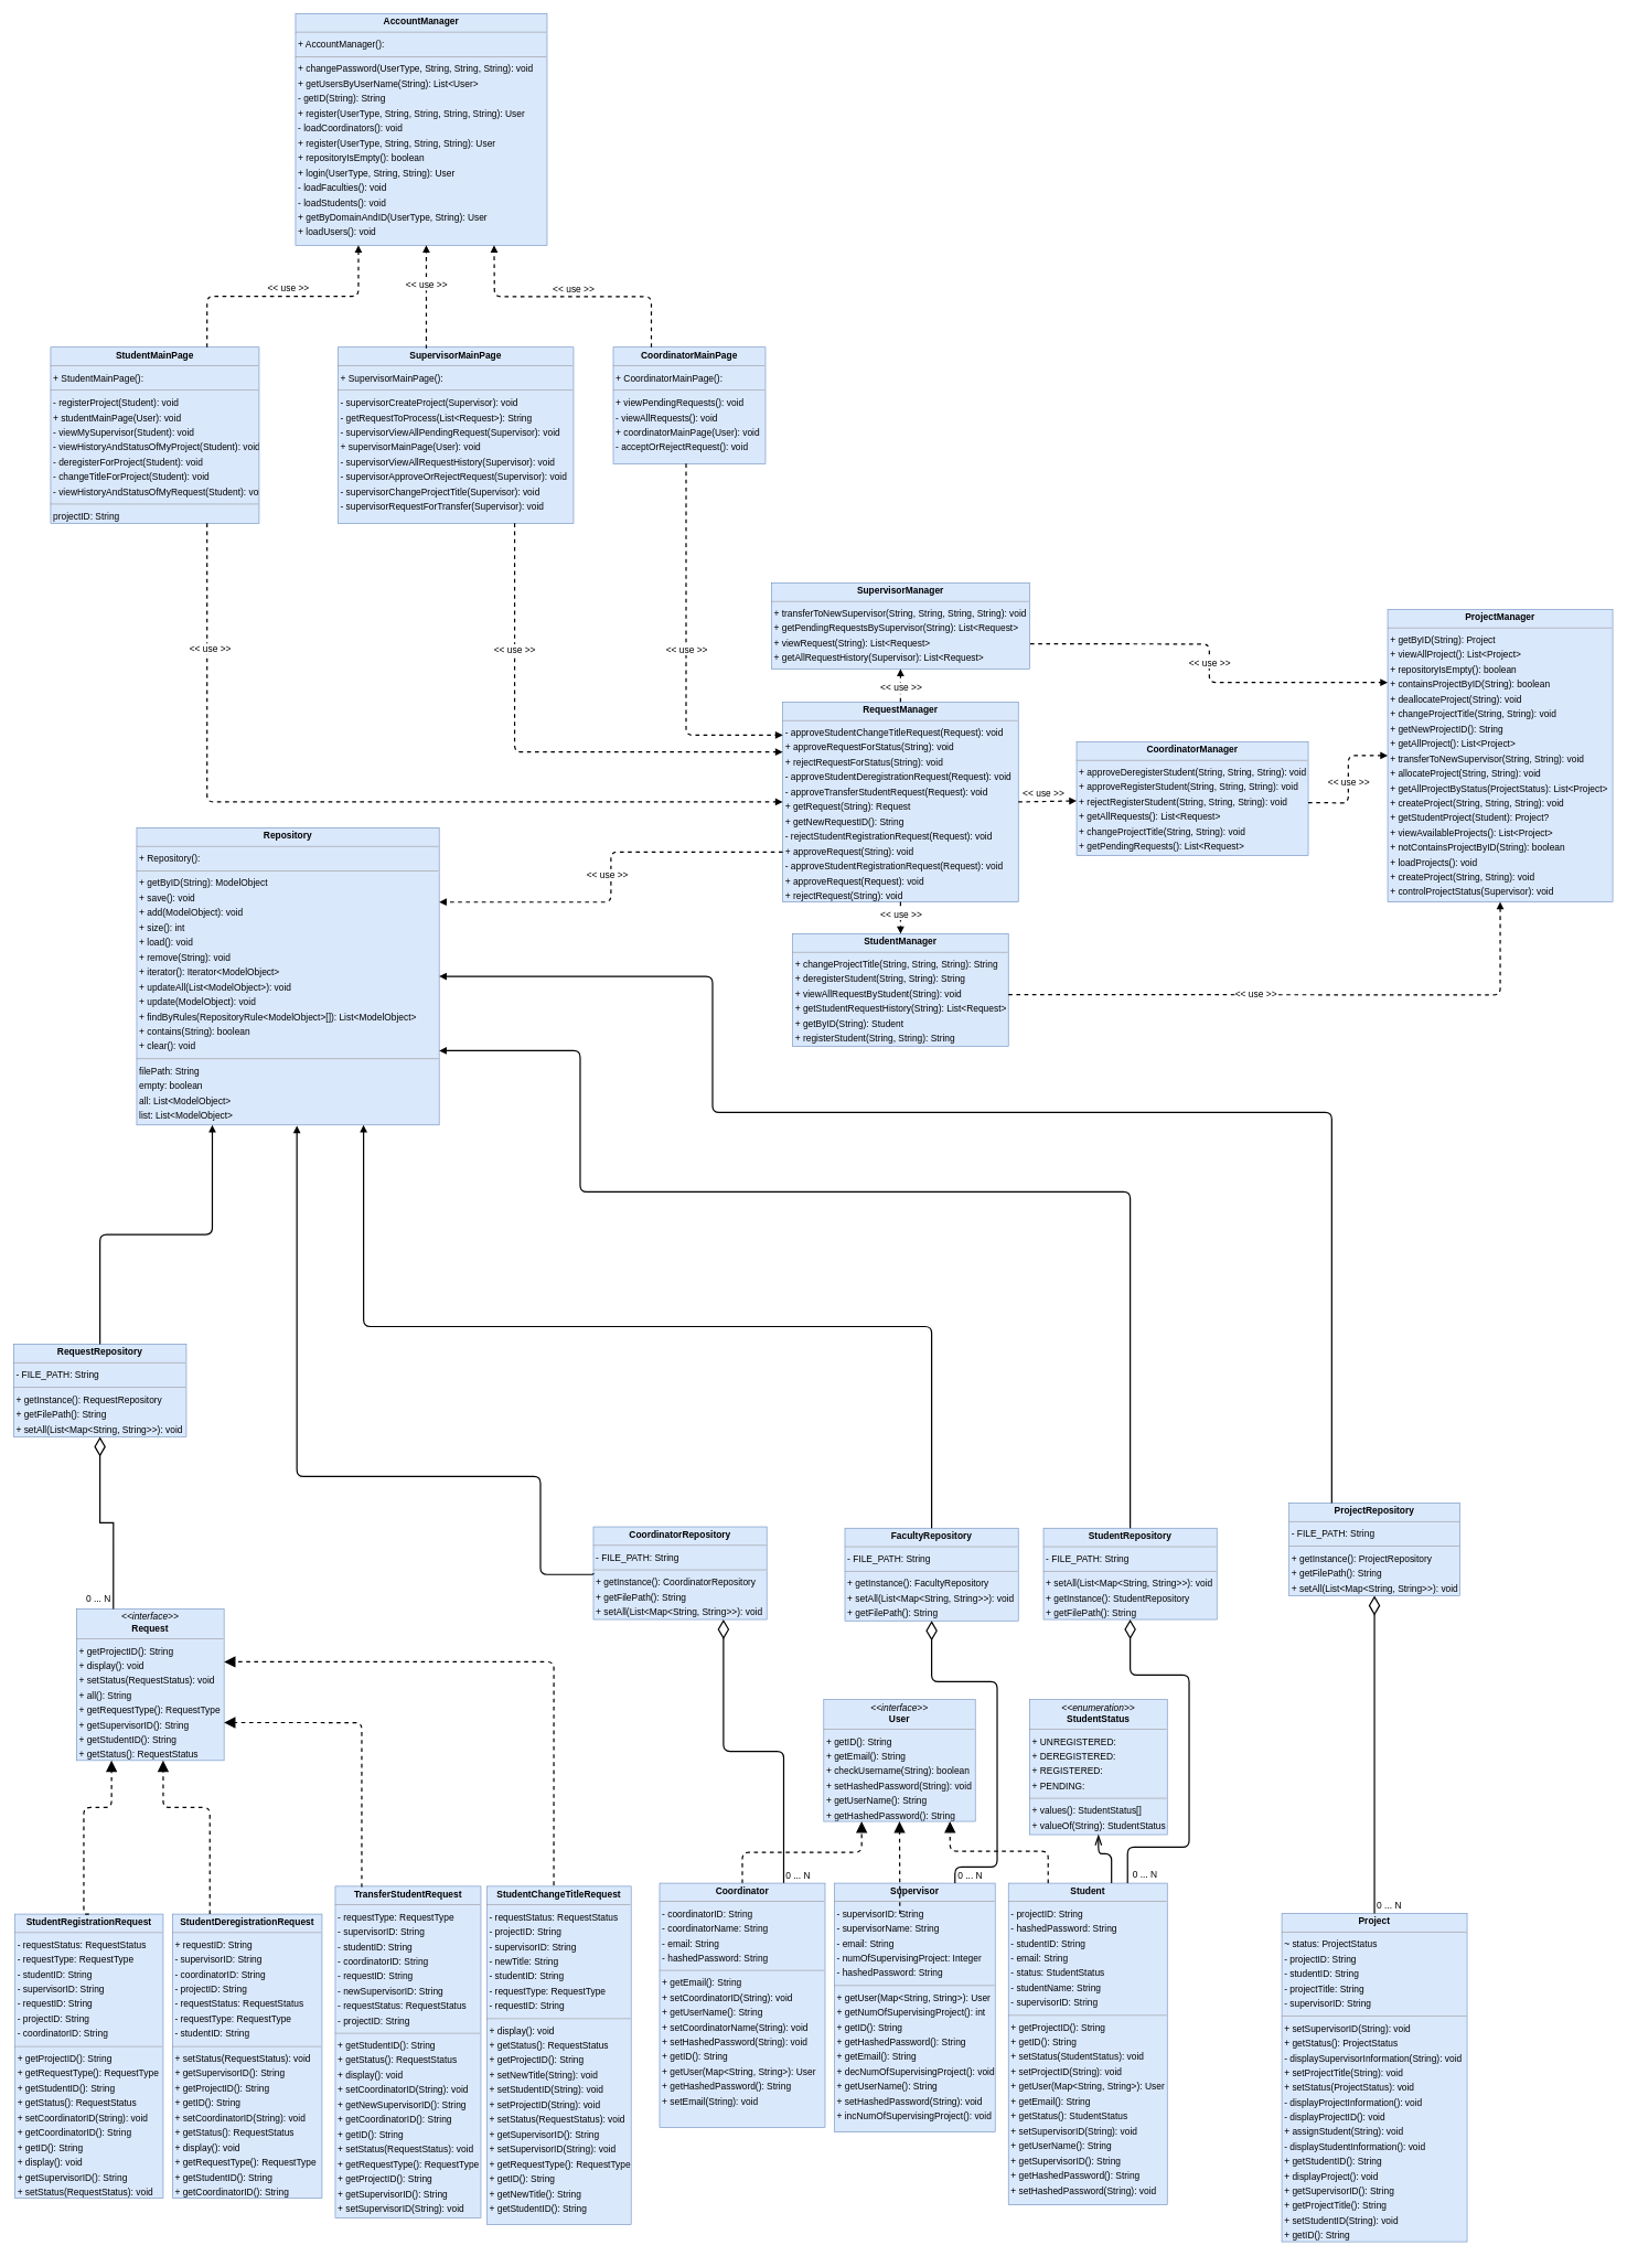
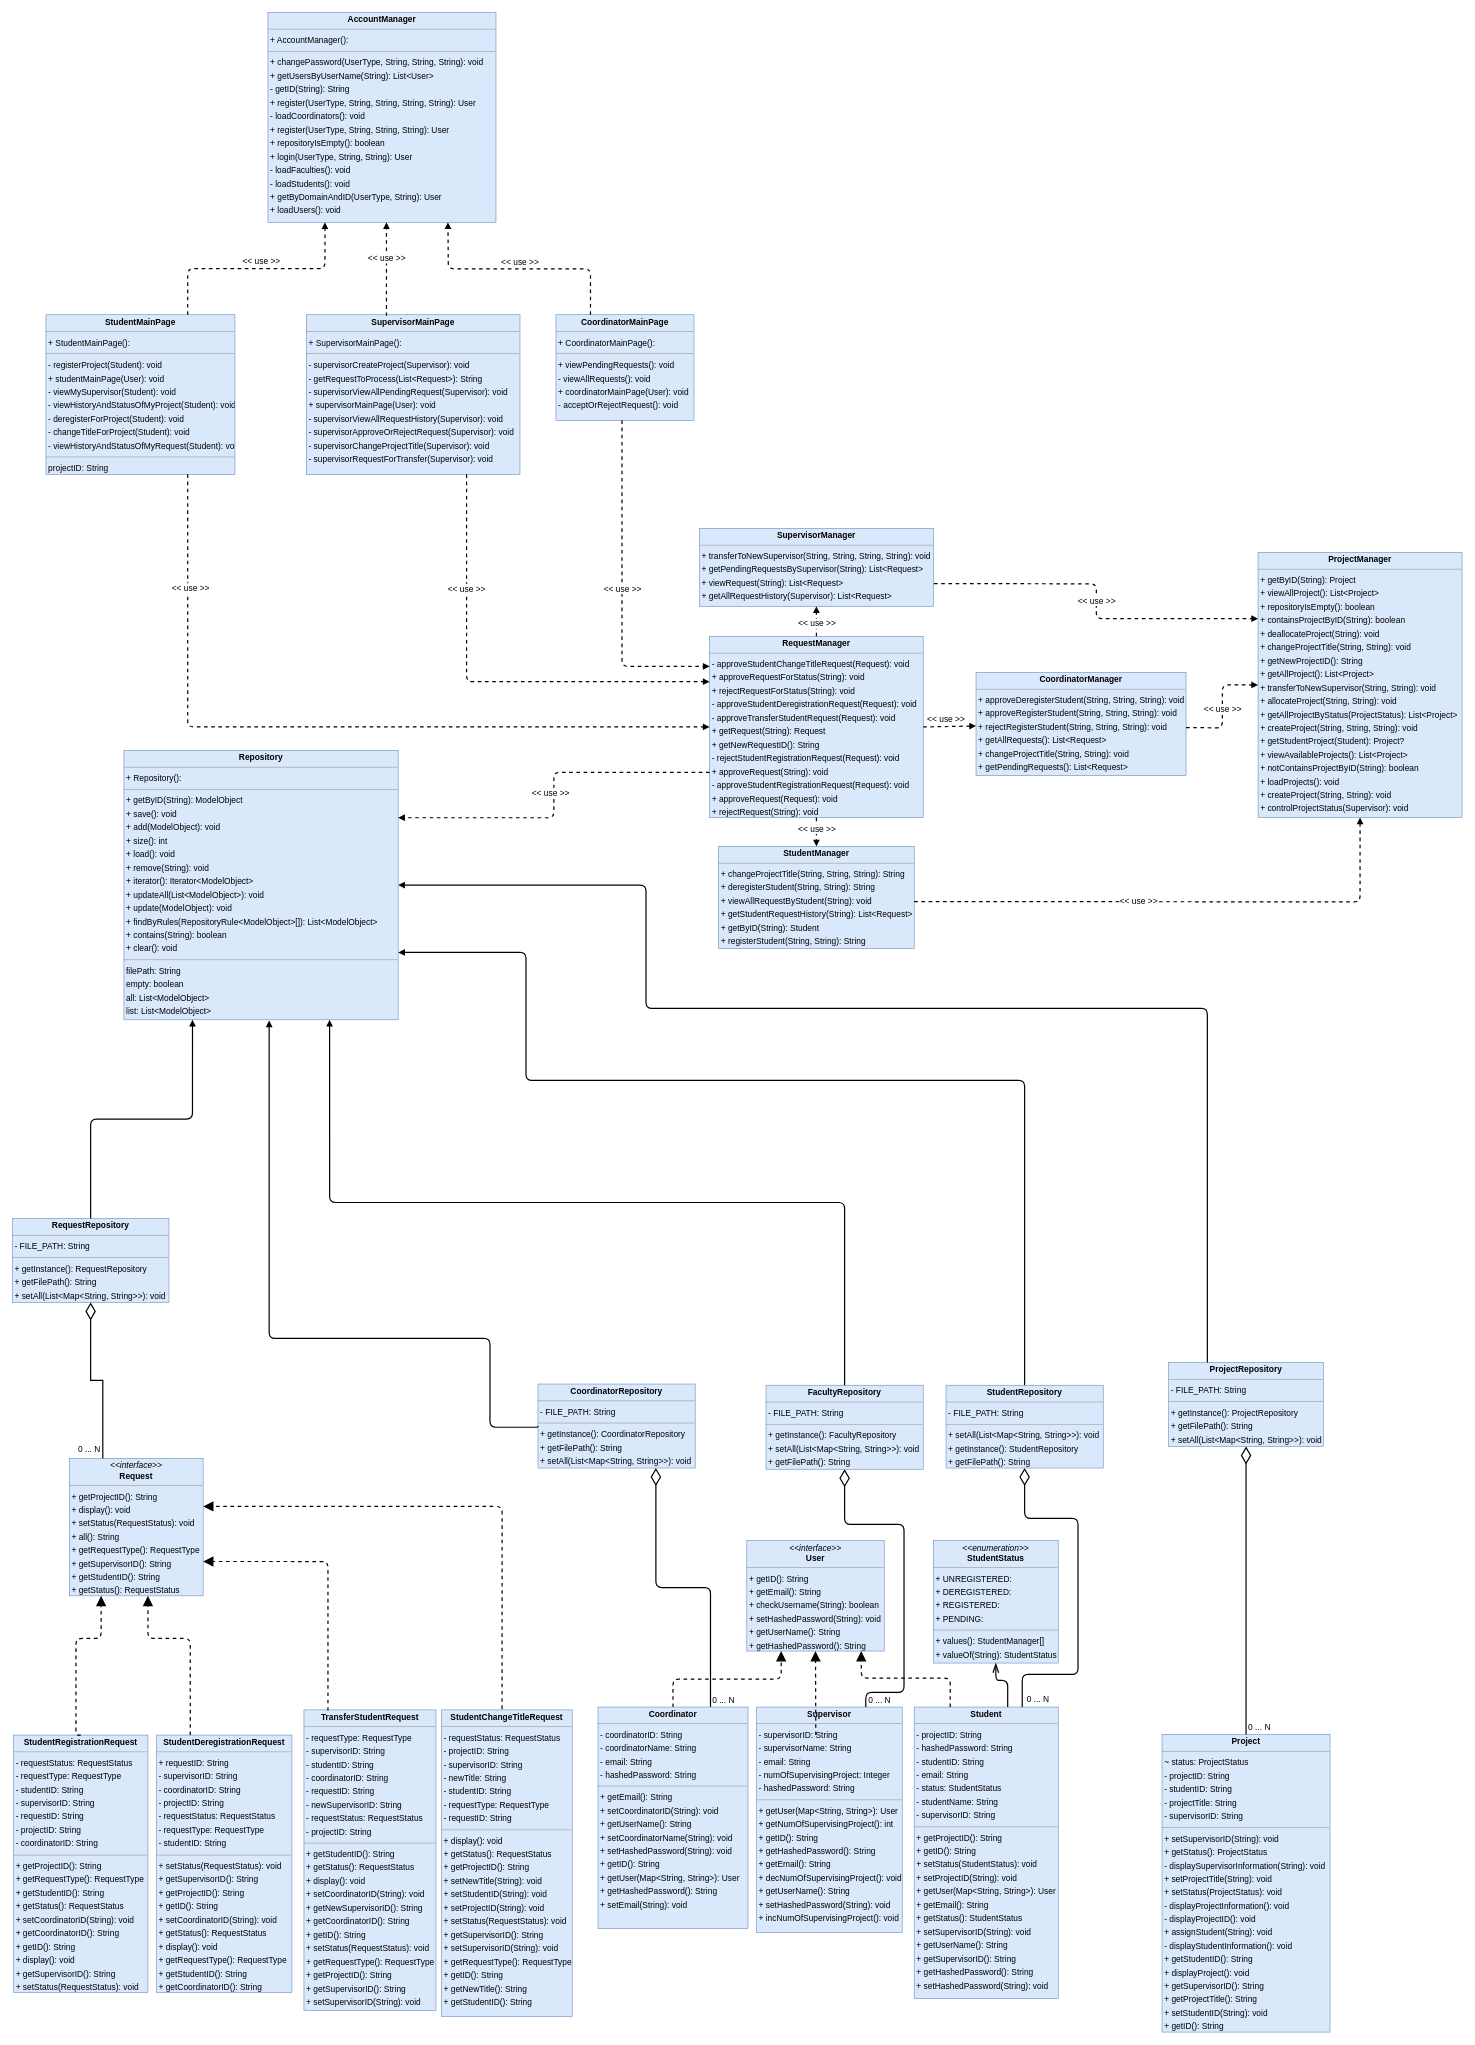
- <mxCell id="9" value="&lt;p style=&quot;margin:0px;margin-top:4px;text-align:center;&quot;&gt;&lt;i&gt;&amp;lt;&amp;lt;enumeration&amp;gt;&amp;gt;&lt;/i&gt;&lt;br/&gt;&lt;b&gt;StudentStatus&lt;/b&gt;&lt;/p&gt;&lt;hr size=&quot;1&quot;/&gt;&lt;p style=&quot;margin:0 0 0 4px;line-height:1.6;&quot;&gt;+ UNREGISTERED: &lt;br/&gt;+ DEREGISTERED: &lt;br/&gt;+ REGISTERED: &lt;br/&gt;+ PENDING: &lt;/p&gt;&lt;hr size=&quot;1&quot;/&gt;&lt;p style=&quot;margin:0 0 0 4px;line-height:1.6;&quot;&gt;+ values(): StudentStatus[]&lt;br/&gt;+ valueOf(String): StudentStatus&lt;/p&gt;" style="verticalAlign=top;align=left;overflow=fill;fontSize=14;fontFamily=Helvetica;html=1;rounded=0;shadow=0;comic=0;labelBackgroundColor=none;strokeWidth=1;fillColor=#dae8fc;strokeColor=#6c8ebf;" vertex="1" parent="1"><mxGeometry x="1555" y="2567" width="208" height="204" as="geometry" /></mxCell>
+ <mxCell id="9" value="&lt;p style=&quot;margin:0px;margin-top:4px;text-align:center;&quot;&gt;&lt;i&gt;&amp;lt;&amp;lt;enumeration&amp;gt;&amp;gt;&lt;/i&gt;&lt;br/&gt;&lt;b&gt;StudentStatus&lt;/b&gt;&lt;/p&gt;&lt;hr size=&quot;1&quot;/&gt;&lt;p style=&quot;margin:0 0 0 4px;line-height:1.6;&quot;&gt;+ UNREGISTERED: &lt;br/&gt;+ DEREGISTERED: &lt;br/&gt;+ REGISTERED: &lt;br/&gt;+ PENDING: &lt;/p&gt;&lt;hr size=&quot;1&quot;/&gt;&lt;p style=&quot;margin:0 0 0 4px;line-height:1.6;&quot;&gt;+ values(): StudentManager[]&lt;br/&gt;+ valueOf(String): StudentStatus&lt;/p&gt;" style="verticalAlign=top;align=left;overflow=fill;fontSize=14;fontFamily=Helvetica;html=1;rounded=0;shadow=0;comic=0;labelBackgroundColor=none;strokeWidth=1;fillColor=#dae8fc;strokeColor=#6c8ebf;" vertex="1" parent="1"><mxGeometry x="1555" y="2567" width="208" height="204" as="geometry" /></mxCell>
